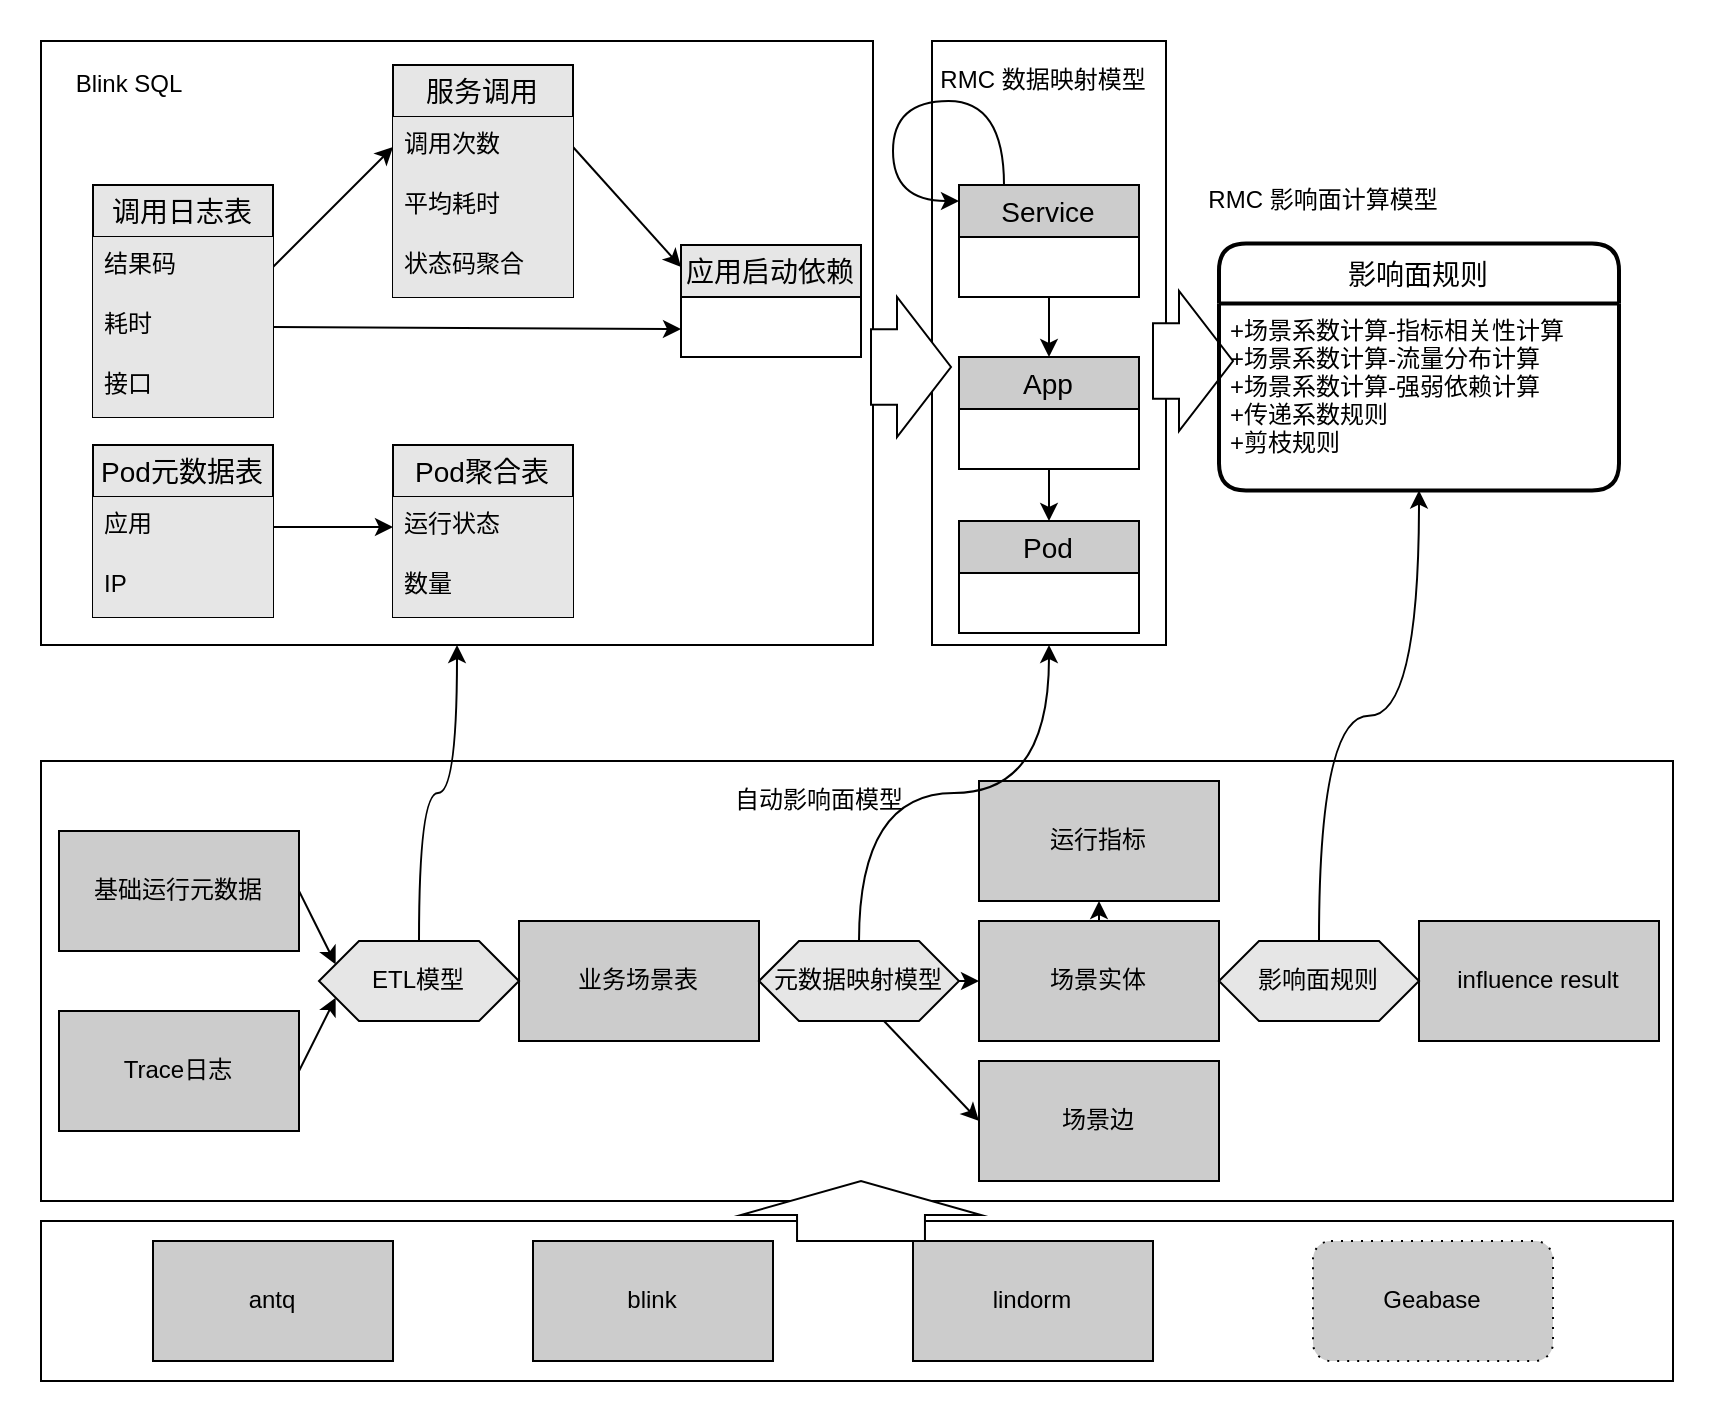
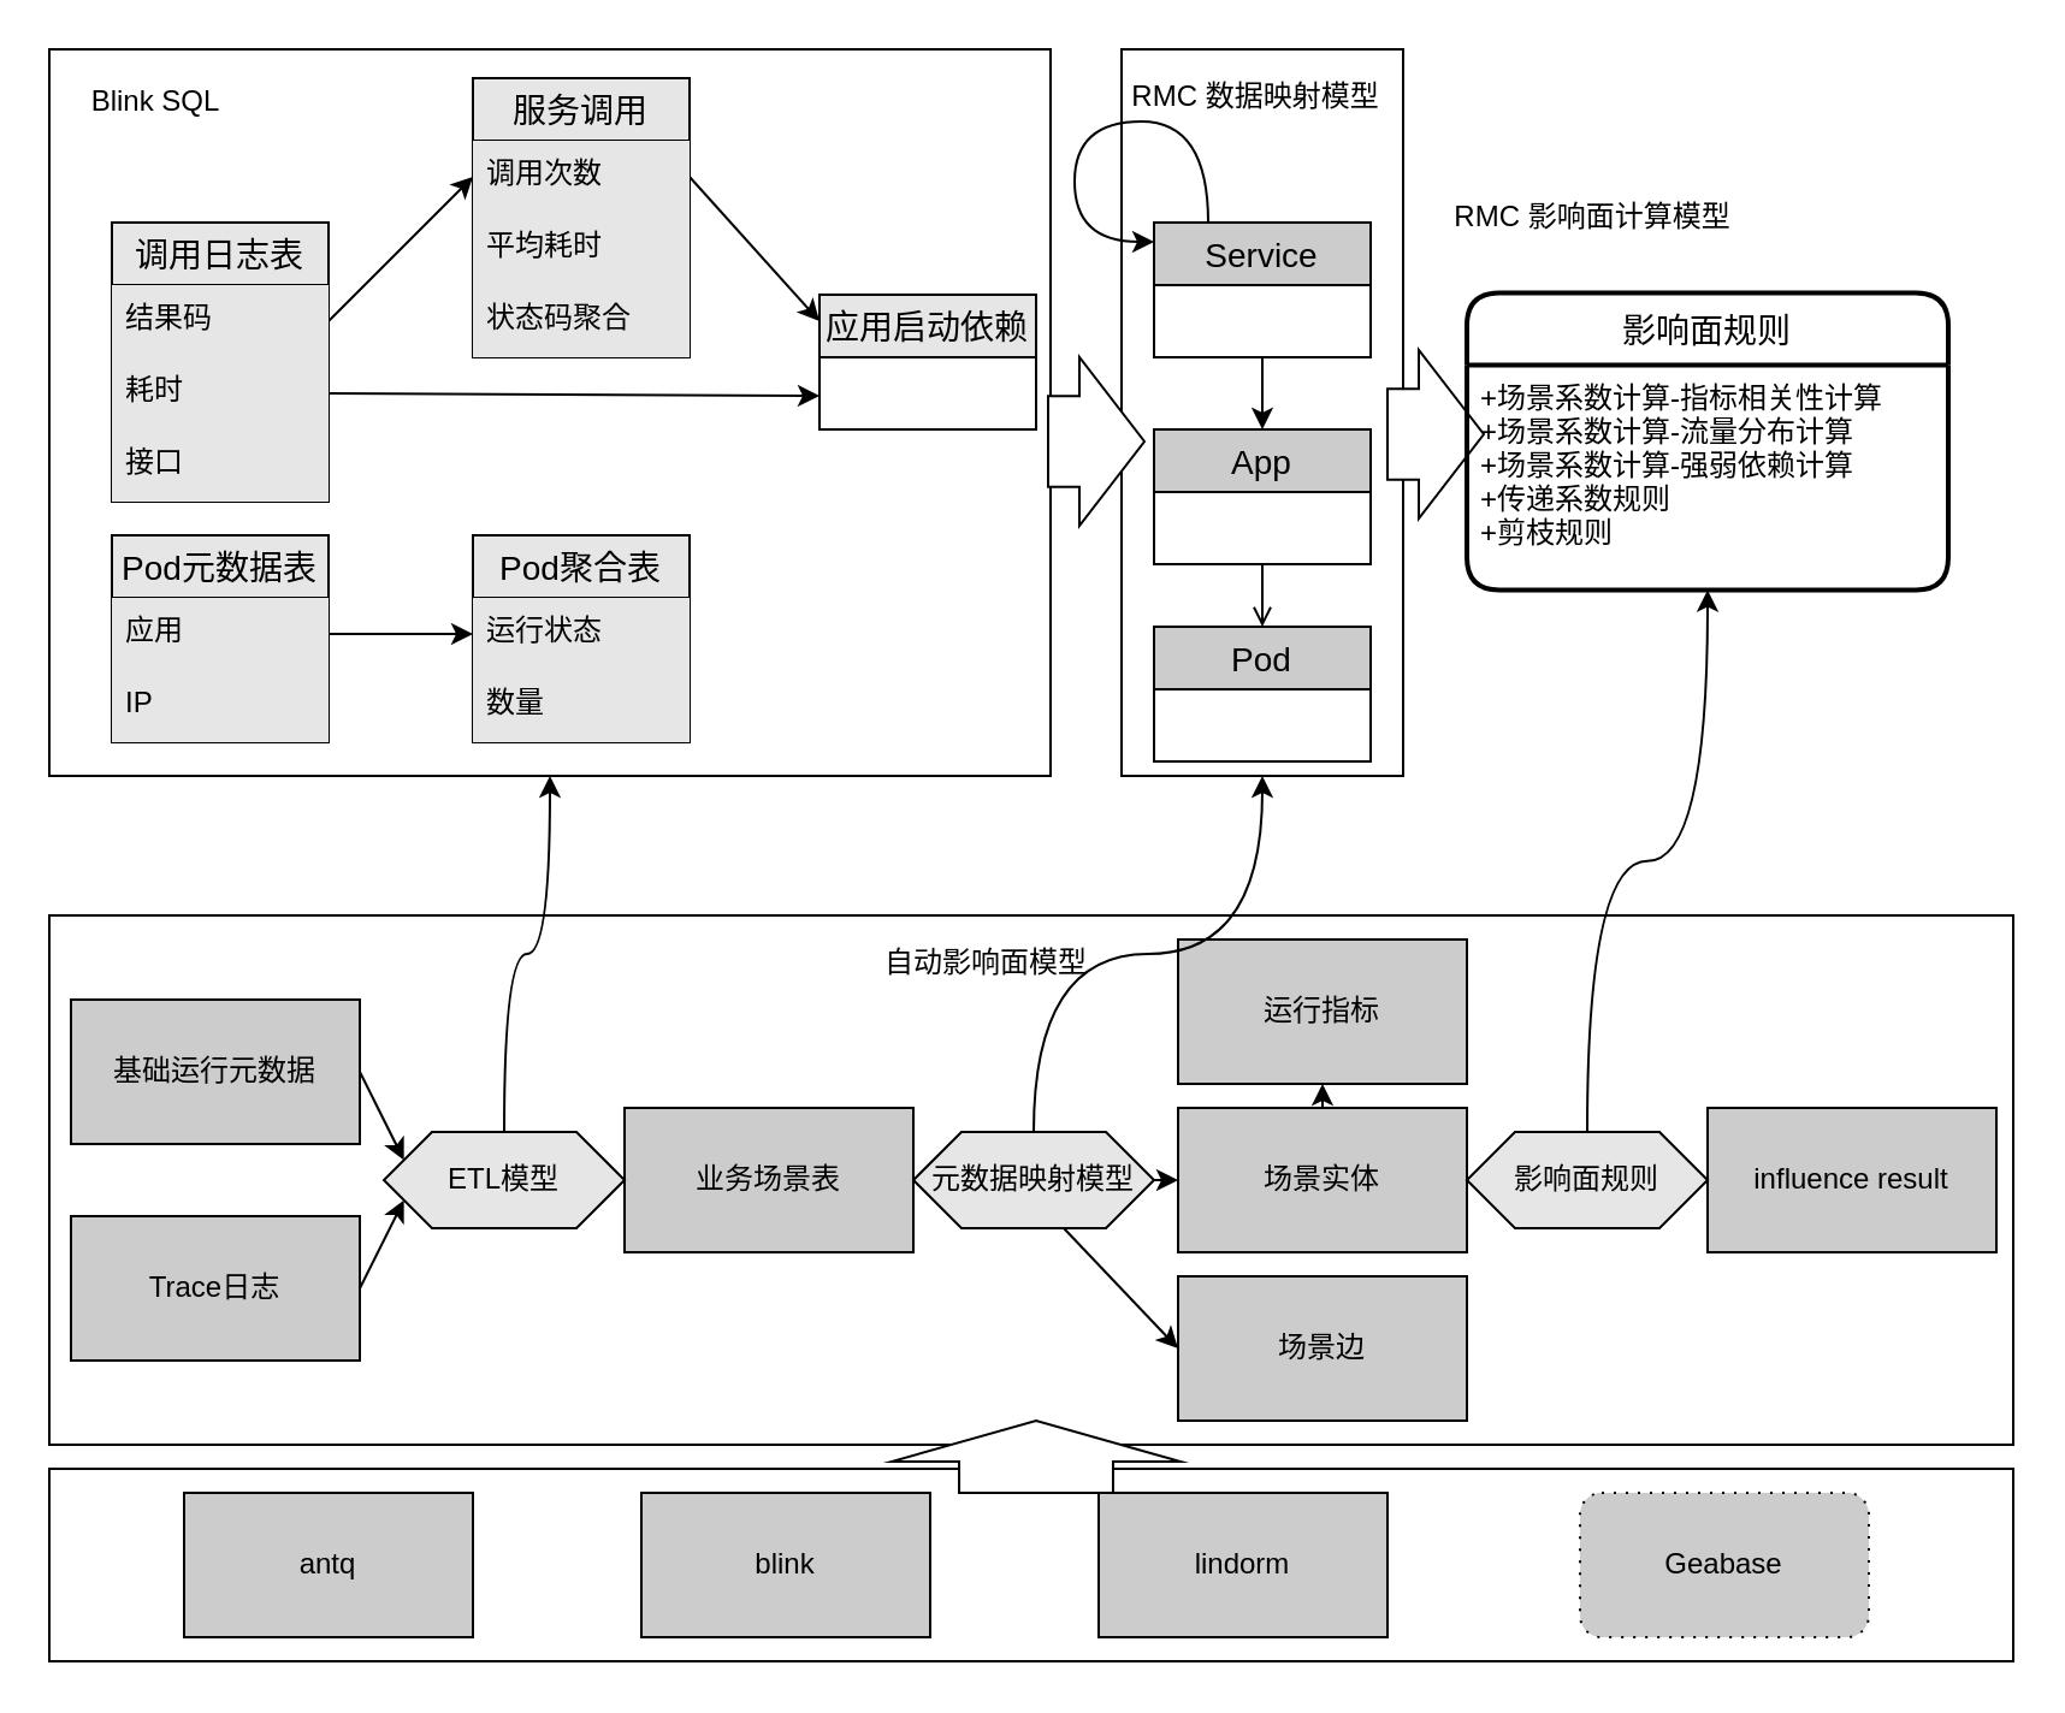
- <mxCell id="41" value="RMC 影响面计算模型" style="text;html=1;align=center;verticalAlign=middle;resizable=0;points=[];autosize=1;" vertex="1" parent="1"><mxGeometry x="596" y="90" width="130" height="20" as="geometry" /></mxCell>
+ <mxCell id="41" value="RMC 影响面计算模型" style="text;html=1;align=center;verticalAlign=middle;resizable=0;points=[];autosize=1;" vertex="1" parent="1"><mxGeometry x="596" y="80" width="130" height="20" as="geometry" /></mxCell>
- <mxCell id="35" style="edgeStyle=none;rounded=0;orthogonalLoop=1;jettySize=auto;html=1;exitX=0.5;exitY=1;exitDx=0;exitDy=0;entryX=0.5;entryY=0;entryDx=0;entryDy=0;fillColor=#CCCCCC;" edge="1" parent="1" source="61" target="59"><mxGeometry relative="1" as="geometry" /></mxCell>
+ <mxCell id="35" style="edgeStyle=none;rounded=0;orthogonalLoop=1;jettySize=auto;html=1;exitX=0.5;exitY=1;exitDx=0;exitDy=0;entryX=0.5;entryY=0;entryDx=0;entryDy=0;fillColor=#CCCCCC;endArrow=open;" edge="1" parent="1" source="61" target="59"><mxGeometry relative="1" as="geometry" /></mxCell>
